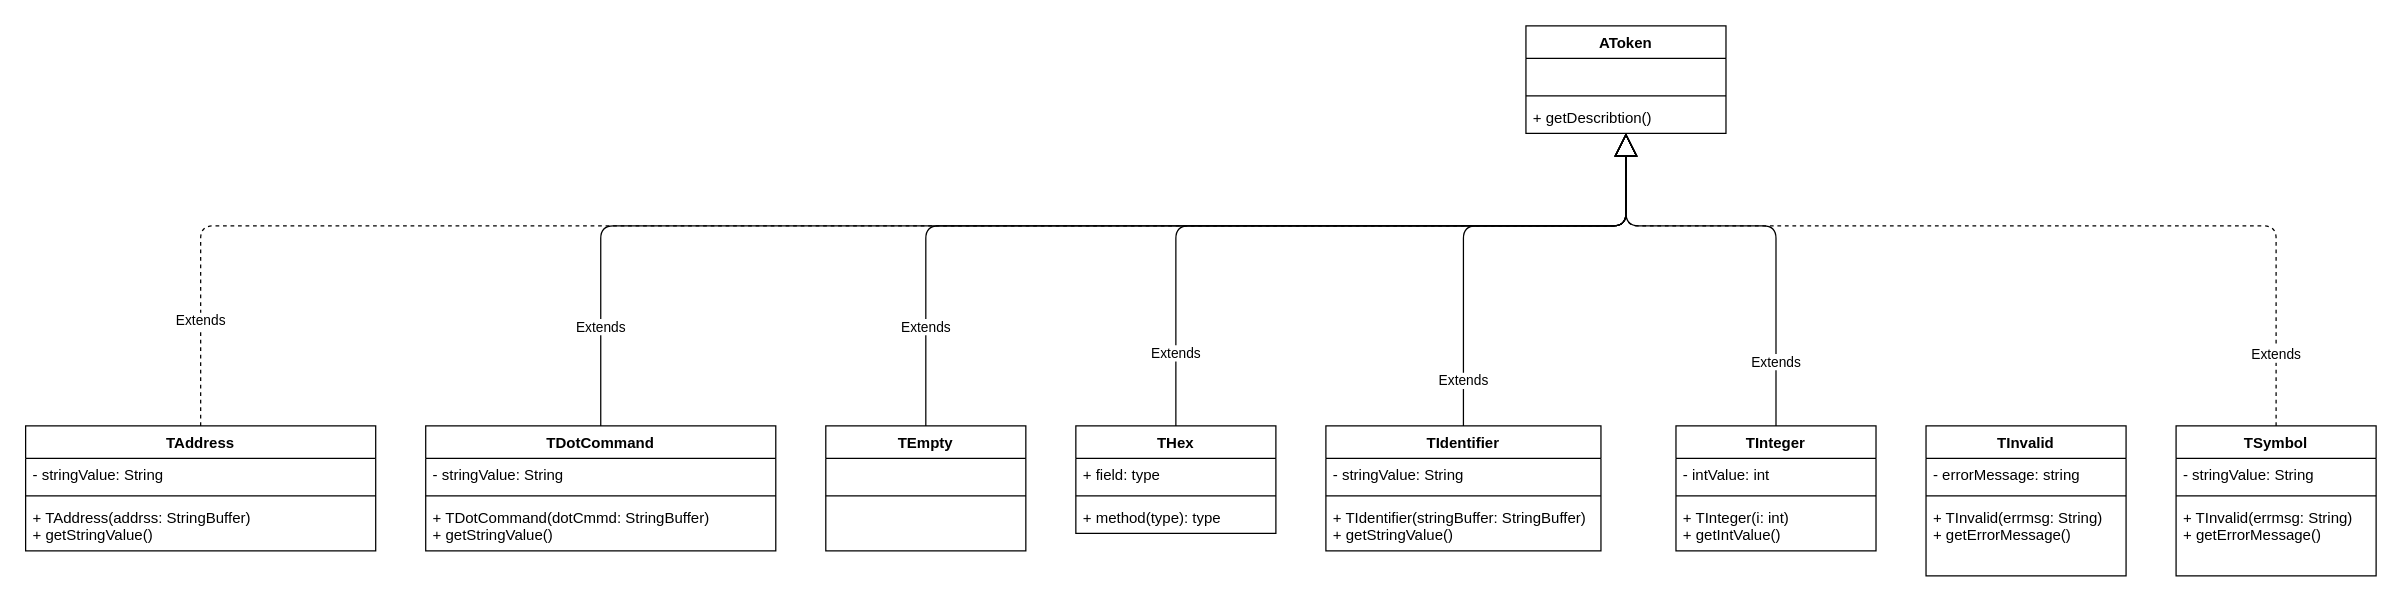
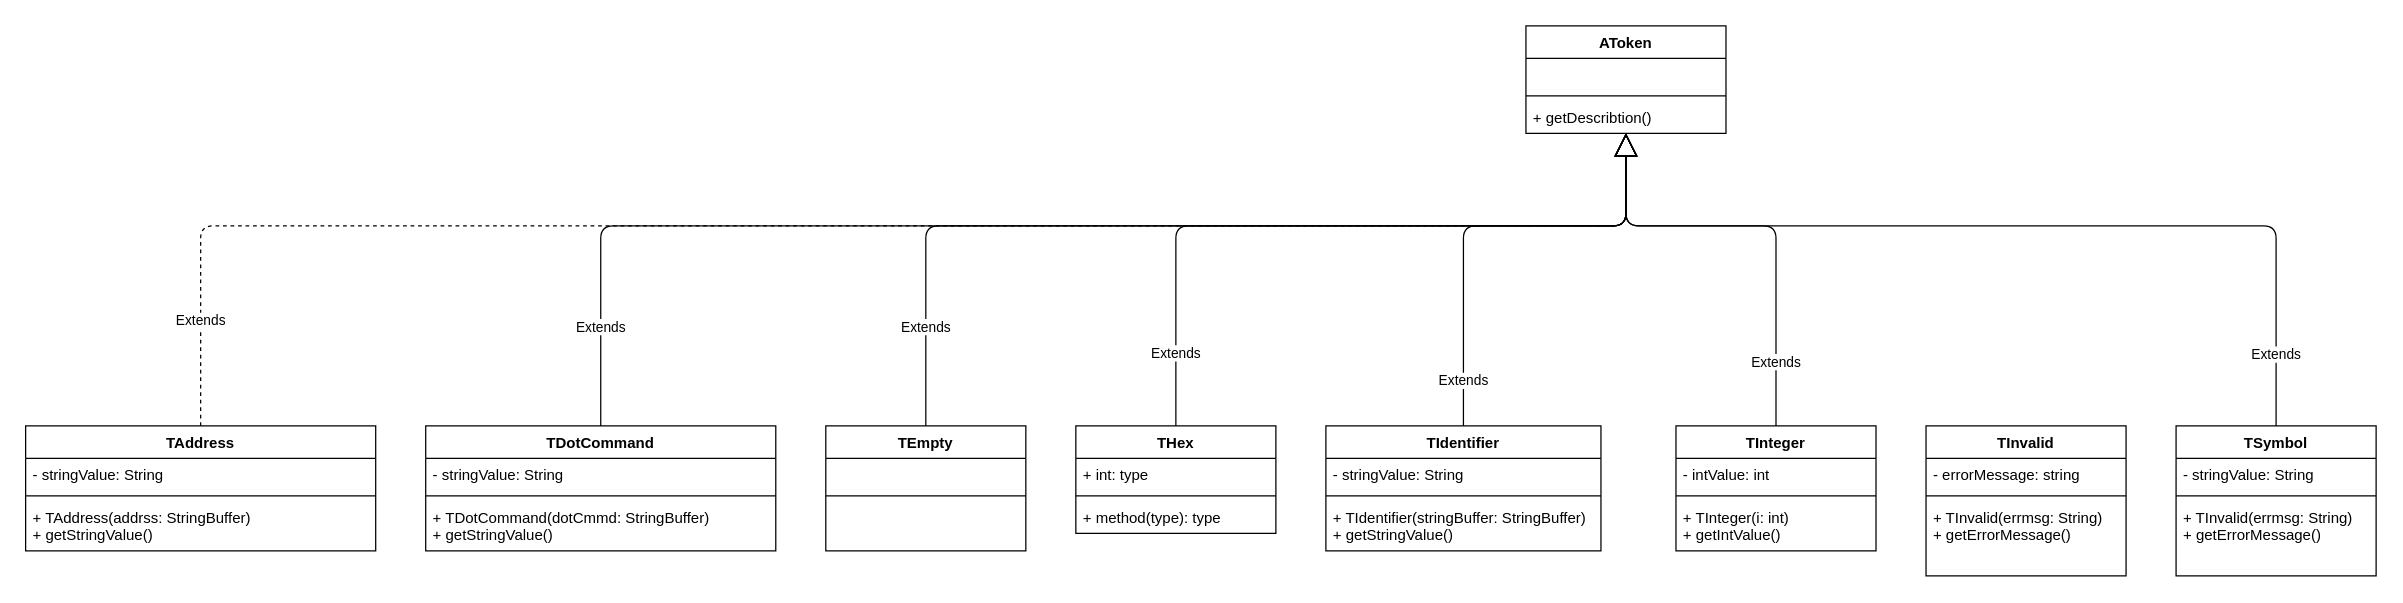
- <mxCell id="44" value="Extends" style="endArrow=block;endSize=16;endFill=0;html=1;exitX=0.5;exitY=0;exitDx=0;exitDy=0;dashed=1;" edge="1" parent="1" source="40" target="9"><mxGeometry x="-0.85" width="160" relative="1" as="geometry"><mxPoint x="1850" y="334" as="sourcePoint" /><mxPoint x="1510" y="106" as="targetPoint" /><Array as="points"><mxPoint x="1820" y="180" /><mxPoint x="1300" y="180" /></Array><mxPoint as="offset" /></mxGeometry></mxCell>
+ <mxCell id="44" value="Extends" style="endArrow=block;endSize=16;endFill=0;html=1;exitX=0.5;exitY=0;exitDx=0;exitDy=0;" edge="1" parent="1" source="40" target="9"><mxGeometry x="-0.85" width="160" relative="1" as="geometry"><mxPoint x="1850" y="334" as="sourcePoint" /><mxPoint x="1510" y="106" as="targetPoint" /><Array as="points"><mxPoint x="1820" y="180" /><mxPoint x="1300" y="180" /></Array><mxPoint as="offset" /></mxGeometry></mxCell>
- <mxCell id="32" value="+ field: type" style="text;strokeColor=none;fillColor=none;align=left;verticalAlign=top;spacingLeft=4;spacingRight=4;overflow=hidden;rotatable=0;points=[[0,0.5],[1,0.5]];portConstraint=eastwest;" parent="31" vertex="1"><mxGeometry y="26" width="160" height="26" as="geometry" /></mxCell>
+ <mxCell id="32" value="+ int: type" style="text;strokeColor=none;fillColor=none;align=left;verticalAlign=top;spacingLeft=4;spacingRight=4;overflow=hidden;rotatable=0;points=[[0,0.5],[1,0.5]];portConstraint=eastwest;" parent="31" vertex="1"><mxGeometry y="26" width="160" height="26" as="geometry" /></mxCell>
